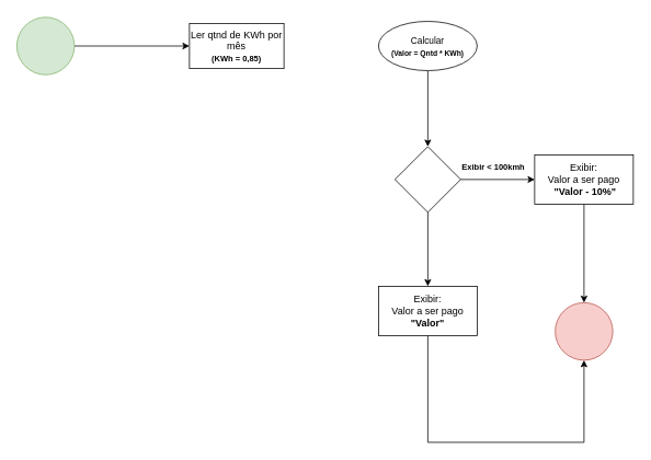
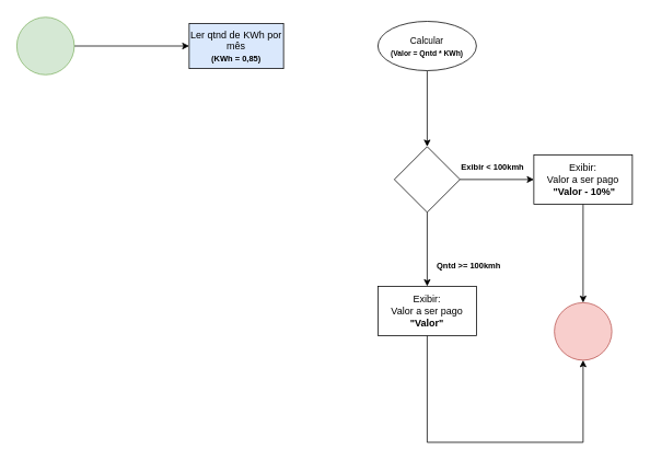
- <mxCell id="4" value="Ler qtnd de KWh por mês&lt;br&gt;&lt;b&gt;&lt;font style=&quot;font-size: 10px;&quot;&gt;(KWh = 0,85)&lt;/font&gt;&lt;/b&gt;" style="whiteSpace=wrap;html=1;" parent="1" vertex="1"><mxGeometry x="230" y="28" width="115" height="55" as="geometry" /></mxCell>
+ <mxCell id="4" value="Ler qtnd de KWh por mês&lt;br&gt;&lt;b&gt;&lt;font style=&quot;font-size: 10px;&quot;&gt;(KWh = 0,85)&lt;/font&gt;&lt;/b&gt;" style="whiteSpace=wrap;html=1;fillColor=#dae8fc;" parent="1" vertex="1"><mxGeometry x="230" y="28" width="115" height="55" as="geometry" /></mxCell>
+ <mxCell id="15" value="&lt;b style=&quot;border-color: var(--border-color); color: rgb(0, 0, 0); font-family: Helvetica; font-size: 10px; font-style: normal; font-variant-ligatures: normal; font-variant-caps: normal; letter-spacing: normal; orphans: 2; text-align: center; text-indent: 0px; text-transform: none; widows: 2; word-spacing: 0px; -webkit-text-stroke-width: 0px; background-color: rgb(251, 251, 251); text-decoration-thickness: initial; text-decoration-style: initial; text-decoration-color: initial;&quot;&gt;Qntd &amp;gt;= 100kmh&lt;/b&gt;" style="text;whiteSpace=wrap;html=1;" parent="1" vertex="1"><mxGeometry x="530" y="308" width="110" height="40" as="geometry" /></mxCell>
